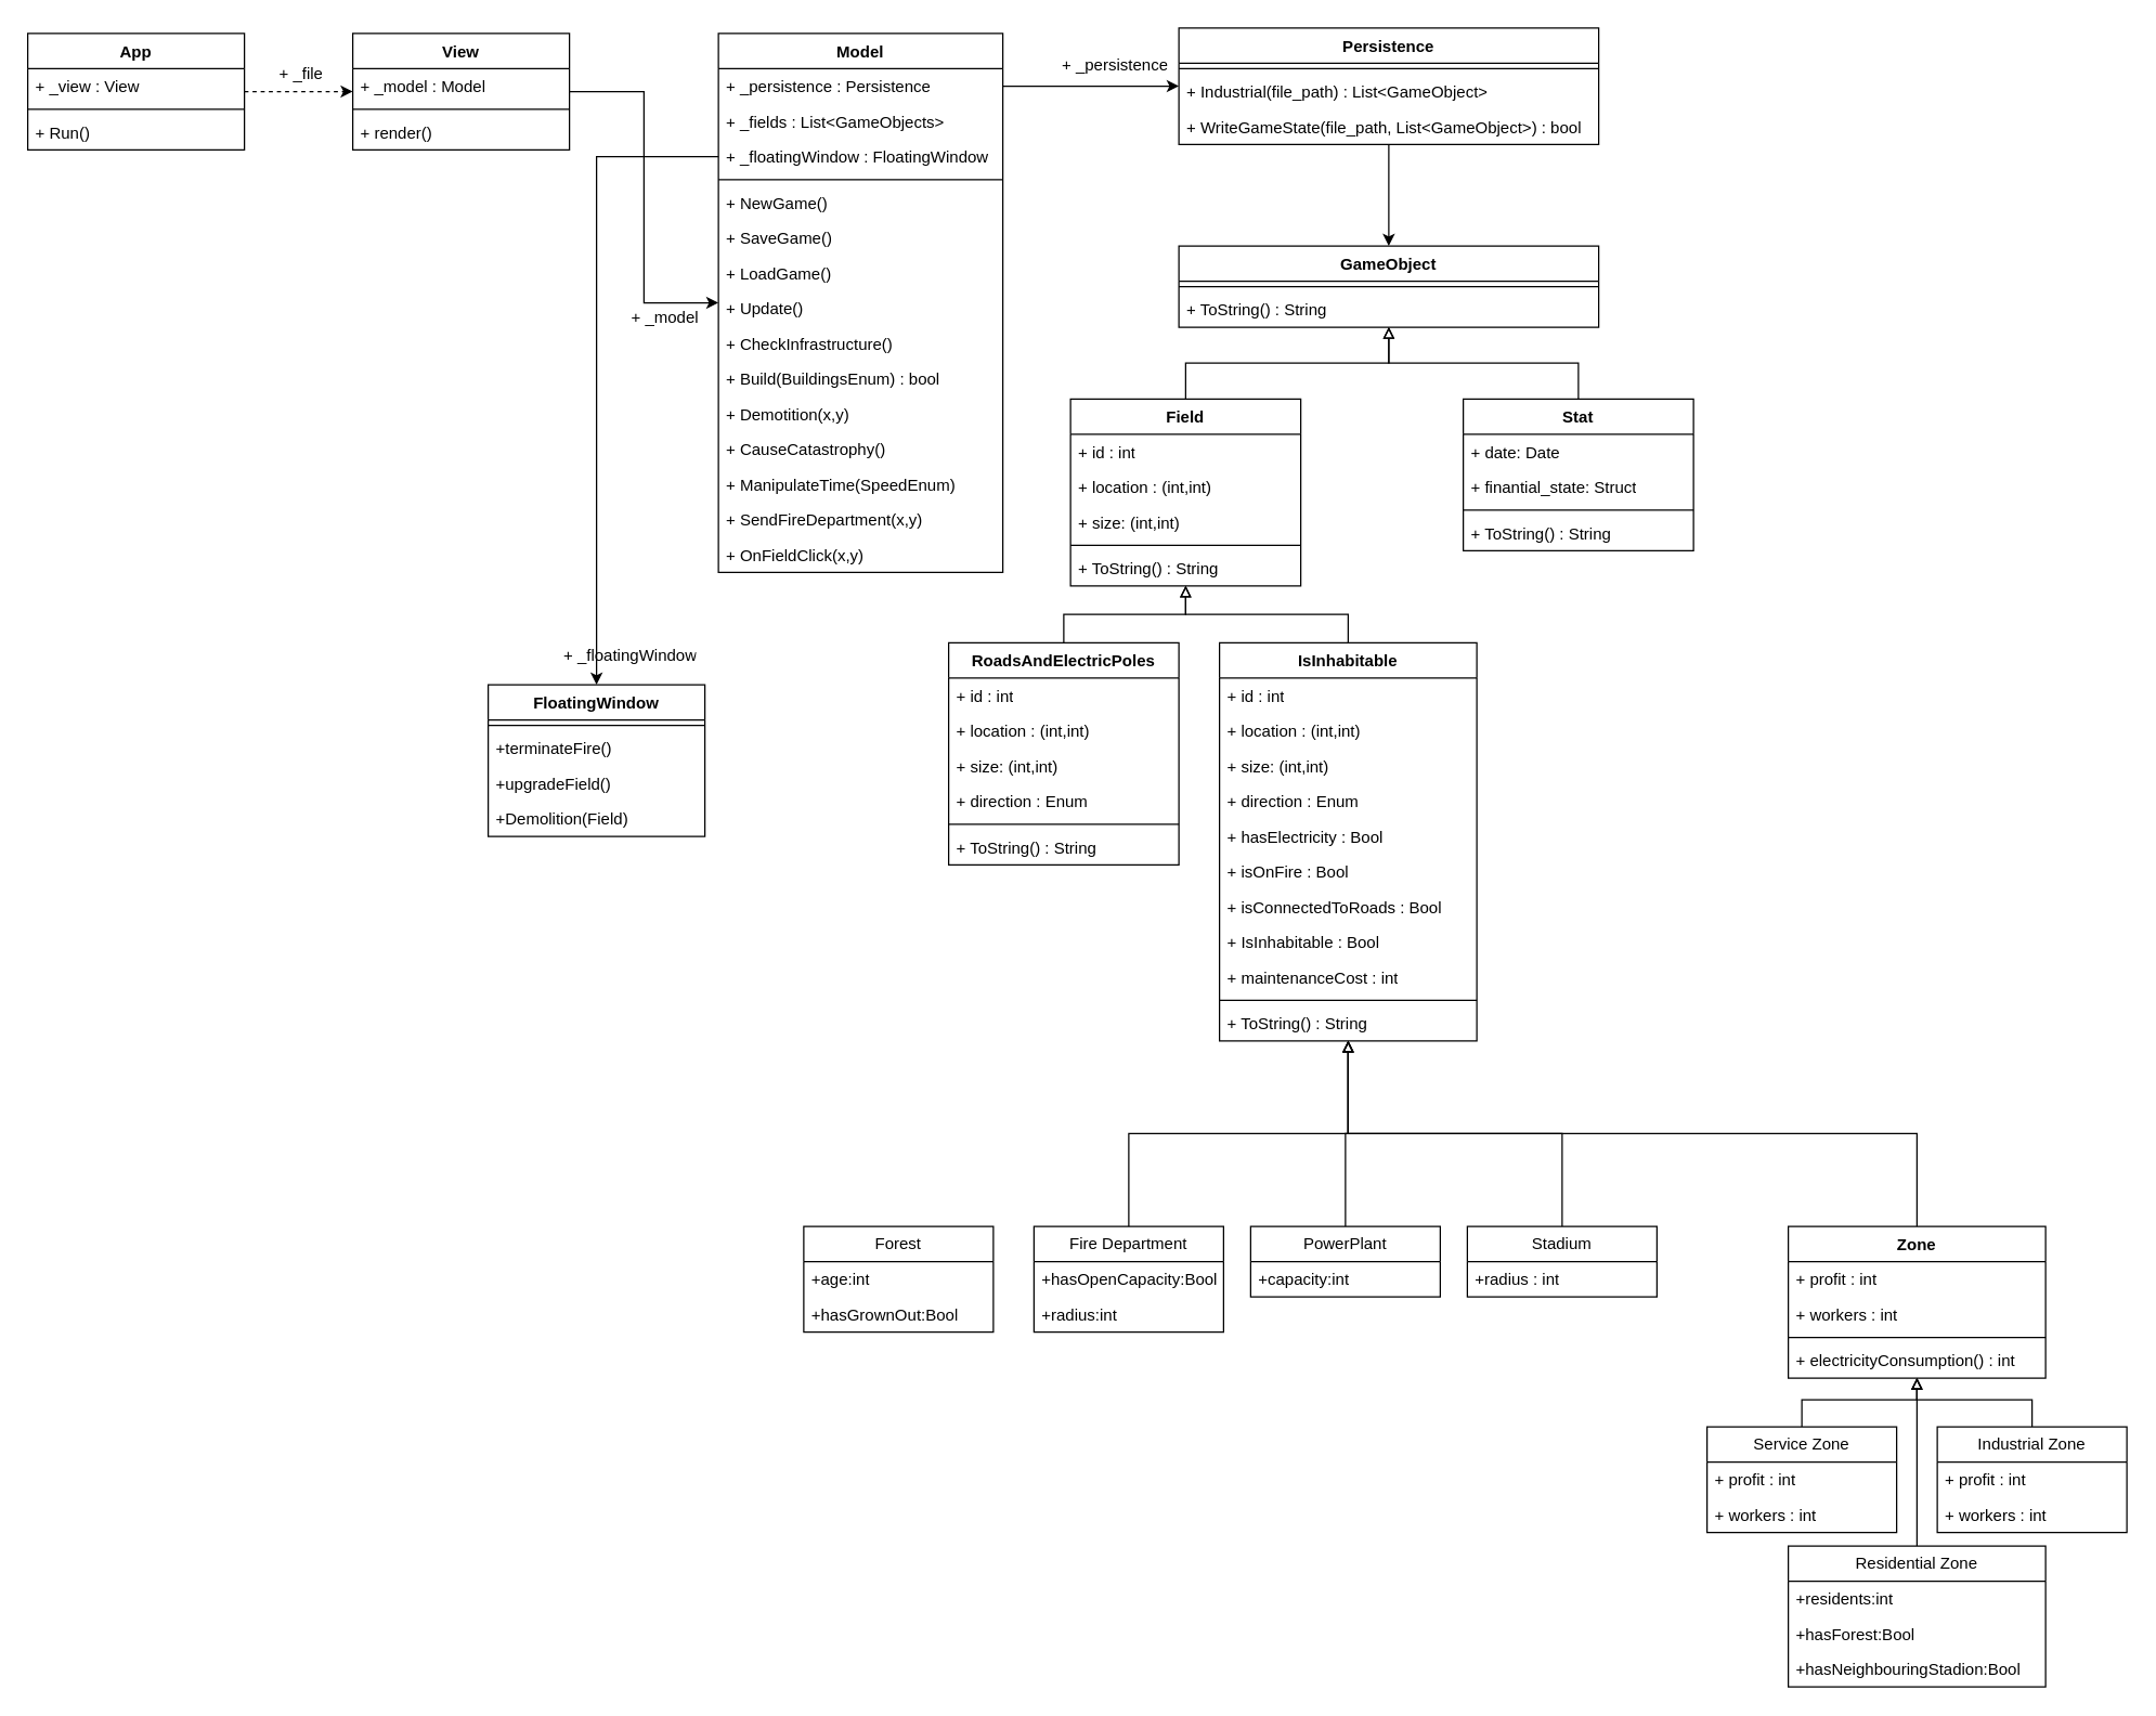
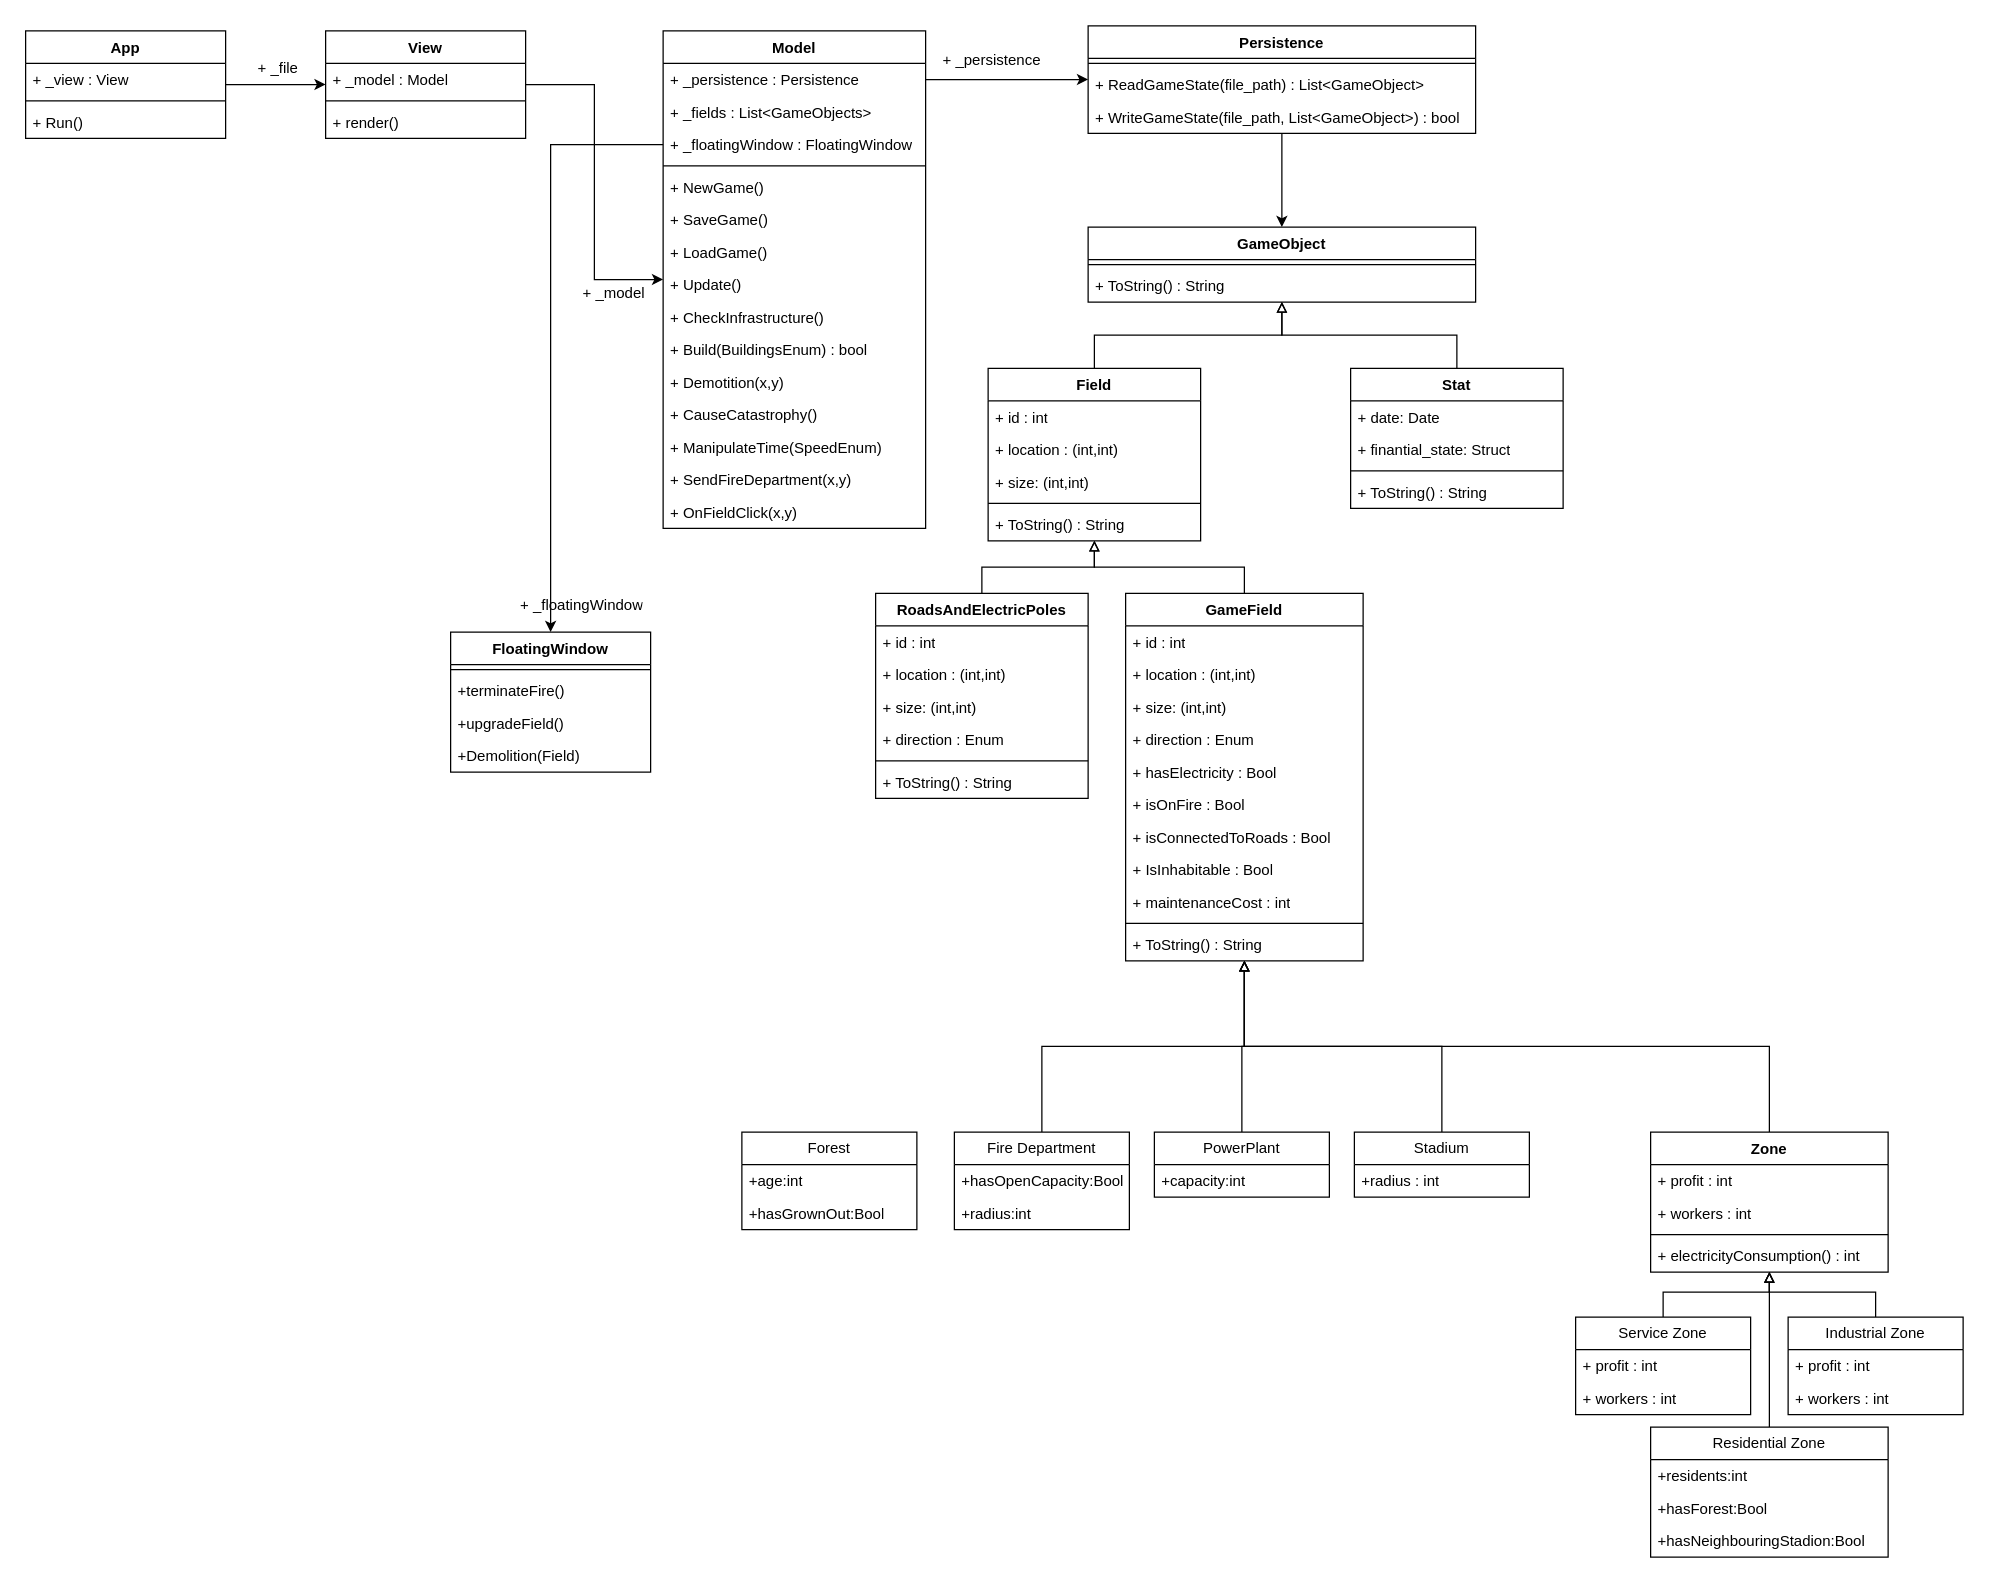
- <mxCell id="99" value="+ _persistence " style="text;strokeColor=none;fillColor=none;align=left;verticalAlign=top;spacingLeft=4;spacingRight=4;overflow=hidden;rotatable=0;points=[[0,0.5],[1,0.5]];portConstraint=eastwest;whiteSpace=wrap;html=1;" parent="1" vertex="1"><mxGeometry x="778" y="34" width="92" height="26" as="geometry" /></mxCell>
+ <mxCell id="99" value="+ _persistence " style="text;strokeColor=none;fillColor=none;align=left;verticalAlign=top;spacingLeft=4;spacingRight=4;overflow=hidden;rotatable=0;points=[[0,0.5],[1,0.5]];portConstraint=eastwest;whiteSpace=wrap;html=1;" parent="1" vertex="1"><mxGeometry x="748" y="34" width="92" height="26" as="geometry" /></mxCell>
- <mxCell id="100" style="edgeStyle=orthogonalEdgeStyle;rounded=0;orthogonalLoop=1;jettySize=auto;html=1;dashed=1;" parent="1" source="101" target="3" edge="1"><mxGeometry relative="1" as="geometry" /></mxCell>
+ <mxCell id="100" style="edgeStyle=orthogonalEdgeStyle;rounded=0;orthogonalLoop=1;jettySize=auto;html=1;" parent="1" source="101" target="3" edge="1"><mxGeometry relative="1" as="geometry" /></mxCell>
- <mxCell id="28" value="+ Industrial(file_path) : List&amp;lt;GameObject&amp;gt;" style="text;strokeColor=none;fillColor=none;align=left;verticalAlign=top;spacingLeft=4;spacingRight=4;overflow=hidden;rotatable=0;points=[[0,0.5],[1,0.5]];portConstraint=eastwest;whiteSpace=wrap;html=1;" parent="26" vertex="1"><mxGeometry y="34" width="310" height="26" as="geometry" /></mxCell>
+ <mxCell id="28" value="+ ReadGameState(file_path) : List&amp;lt;GameObject&amp;gt;" style="text;strokeColor=none;fillColor=none;align=left;verticalAlign=top;spacingLeft=4;spacingRight=4;overflow=hidden;rotatable=0;points=[[0,0.5],[1,0.5]];portConstraint=eastwest;whiteSpace=wrap;html=1;" parent="26" vertex="1"><mxGeometry y="34" width="310" height="26" as="geometry" /></mxCell>
- <mxCell id="55" value="IsInhabitable" style="swimlane;fontStyle=1;align=center;verticalAlign=top;childLayout=stackLayout;horizontal=1;startSize=26;horizontalStack=0;resizeParent=1;resizeParentMax=0;resizeLast=0;collapsible=1;marginBottom=0;whiteSpace=wrap;html=1;" parent="1" vertex="1"><mxGeometry x="900" y="474" width="190" height="294" as="geometry" /></mxCell>
+ <mxCell id="55" value="GameField" style="swimlane;fontStyle=1;align=center;verticalAlign=top;childLayout=stackLayout;horizontal=1;startSize=26;horizontalStack=0;resizeParent=1;resizeParentMax=0;resizeLast=0;collapsible=1;marginBottom=0;whiteSpace=wrap;html=1;" parent="1" vertex="1"><mxGeometry x="900" y="474" width="190" height="294" as="geometry" /></mxCell>
